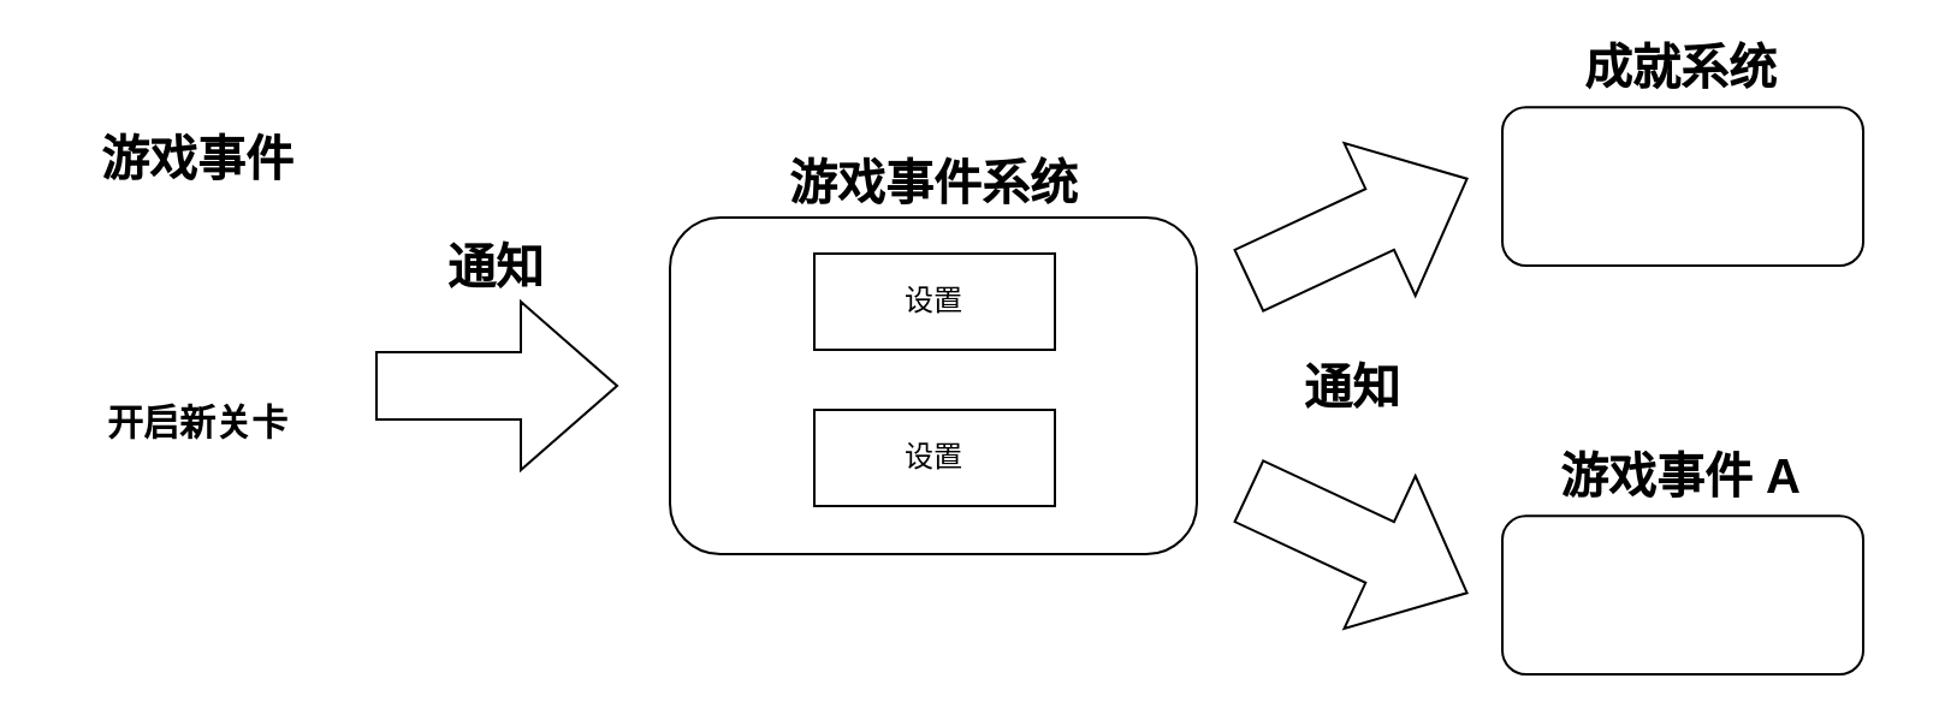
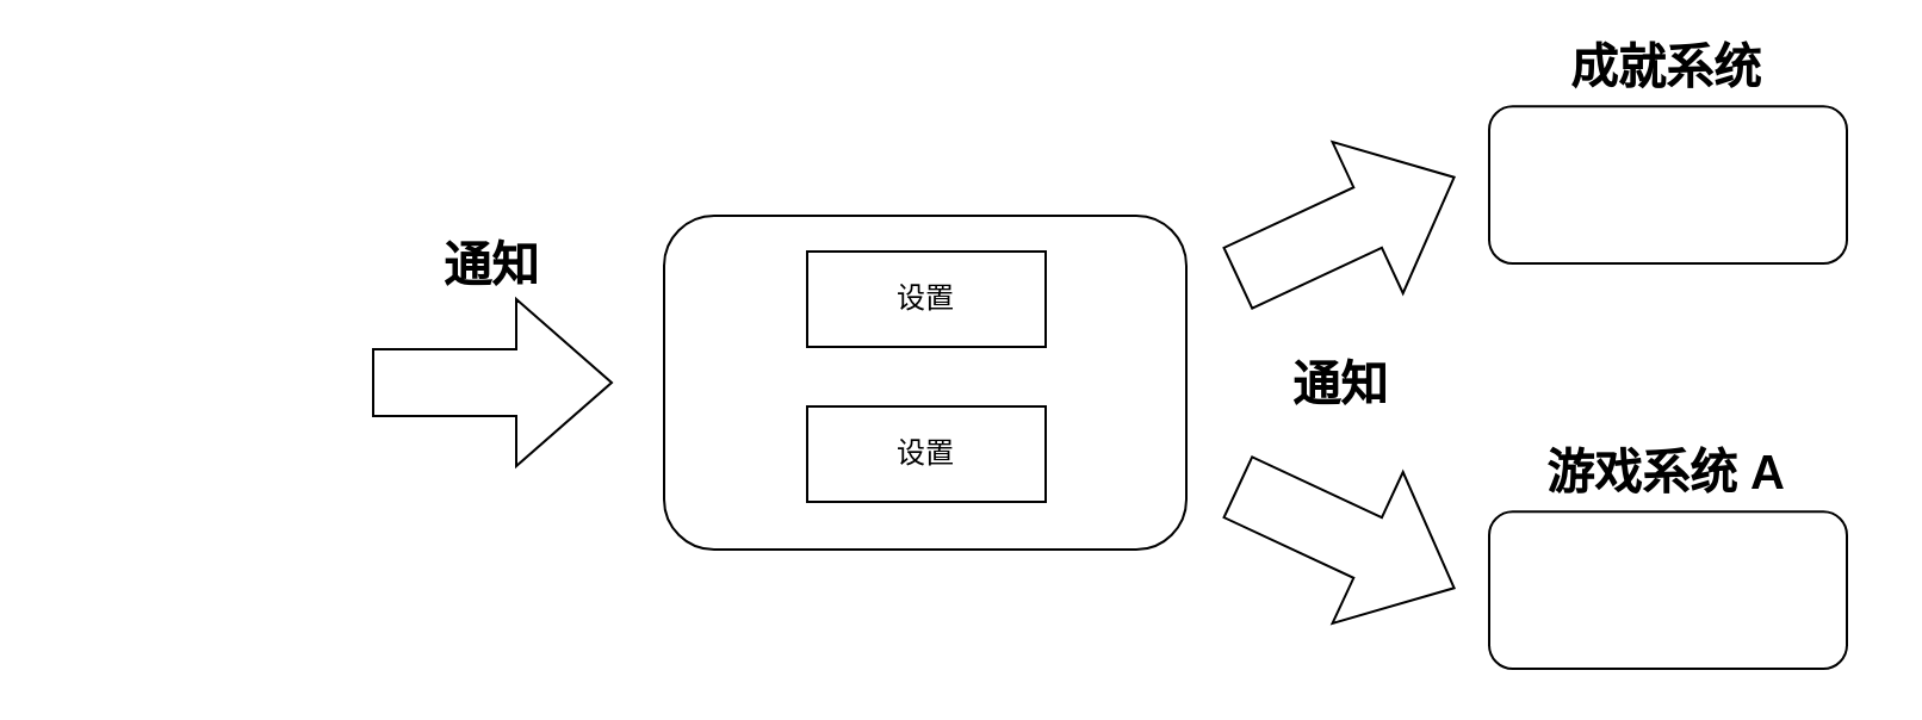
- <mxCell id="11" value="游戏事件" style="text;html=1;strokeColor=none;fillColor=none;align=center;verticalAlign=middle;whiteSpace=wrap;rounded=0;fontStyle=1;fontSize=20;" vertex="1" parent="10"><mxGeometry width="124" height="30" as="geometry" /></mxCell>
- <mxCell id="7" value="游戏事件系统" style="text;html=1;strokeColor=none;fillColor=none;align=center;verticalAlign=middle;whiteSpace=wrap;rounded=0;fontStyle=1;fontSize=20;" vertex="1" parent="5"><mxGeometry x="48" width="124" height="30" as="geometry" /></mxCell>
- <mxCell id="12" value="开启新关卡" style="text;html=1;strokeColor=none;fillColor=none;align=center;verticalAlign=middle;whiteSpace=wrap;rounded=0;fontStyle=1;fontSize=15;" vertex="1" parent="10"><mxGeometry y="110" width="124" height="30" as="geometry" /></mxCell>
- <mxCell id="19" value="游戏事件 A" style="text;html=1;strokeColor=none;fillColor=none;align=center;verticalAlign=middle;whiteSpace=wrap;rounded=0;fontStyle=1;fontSize=20;" vertex="1" parent="17"><mxGeometry x="11.44" y="-10" width="127.12" height="14.12" as="geometry" /></mxCell>
+ <mxCell id="19" value="游戏系统 A" style="text;html=1;strokeColor=none;fillColor=none;align=center;verticalAlign=middle;whiteSpace=wrap;rounded=0;fontStyle=1;fontSize=20;" vertex="1" parent="17"><mxGeometry x="11.44" y="-10" width="127.12" height="14.12" as="geometry" /></mxCell>
